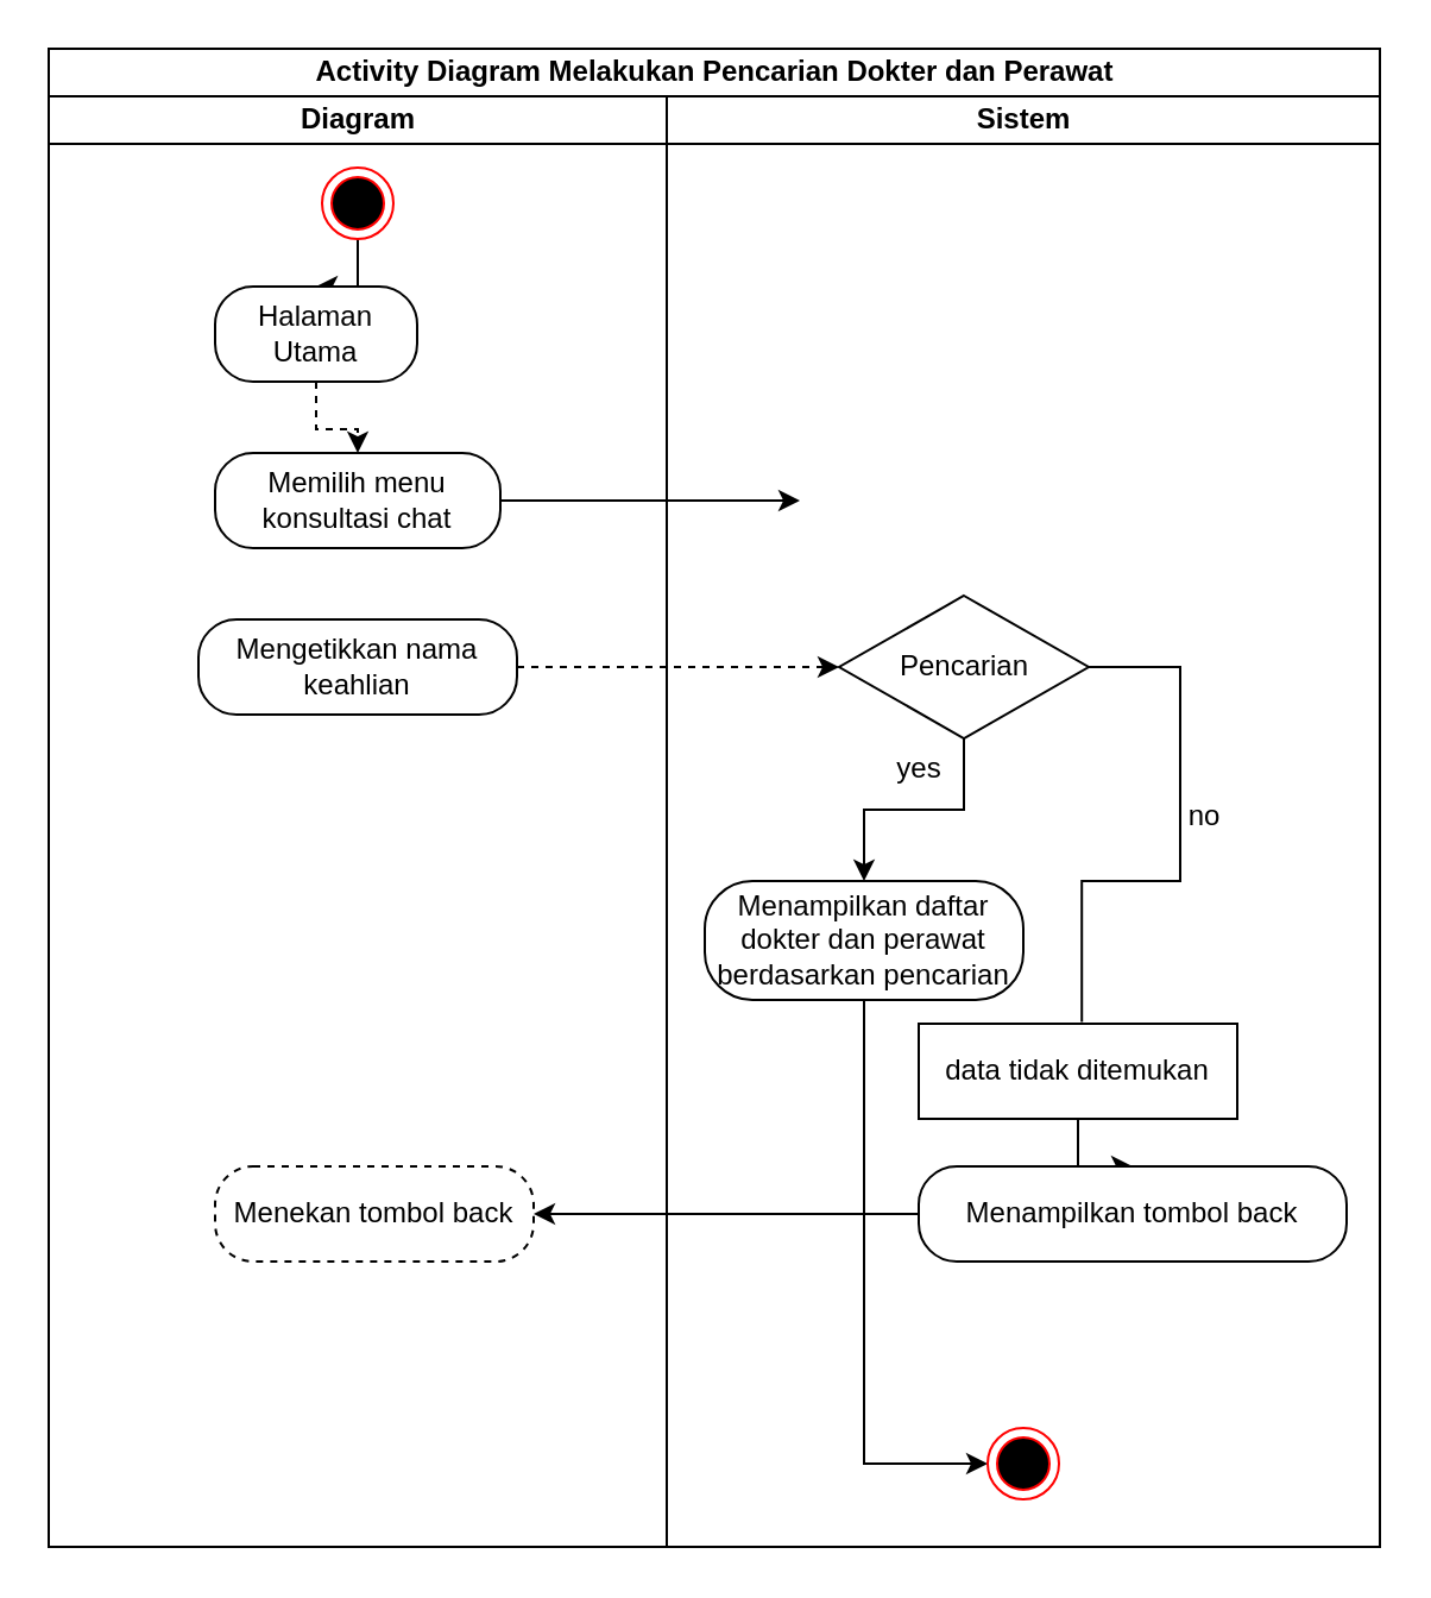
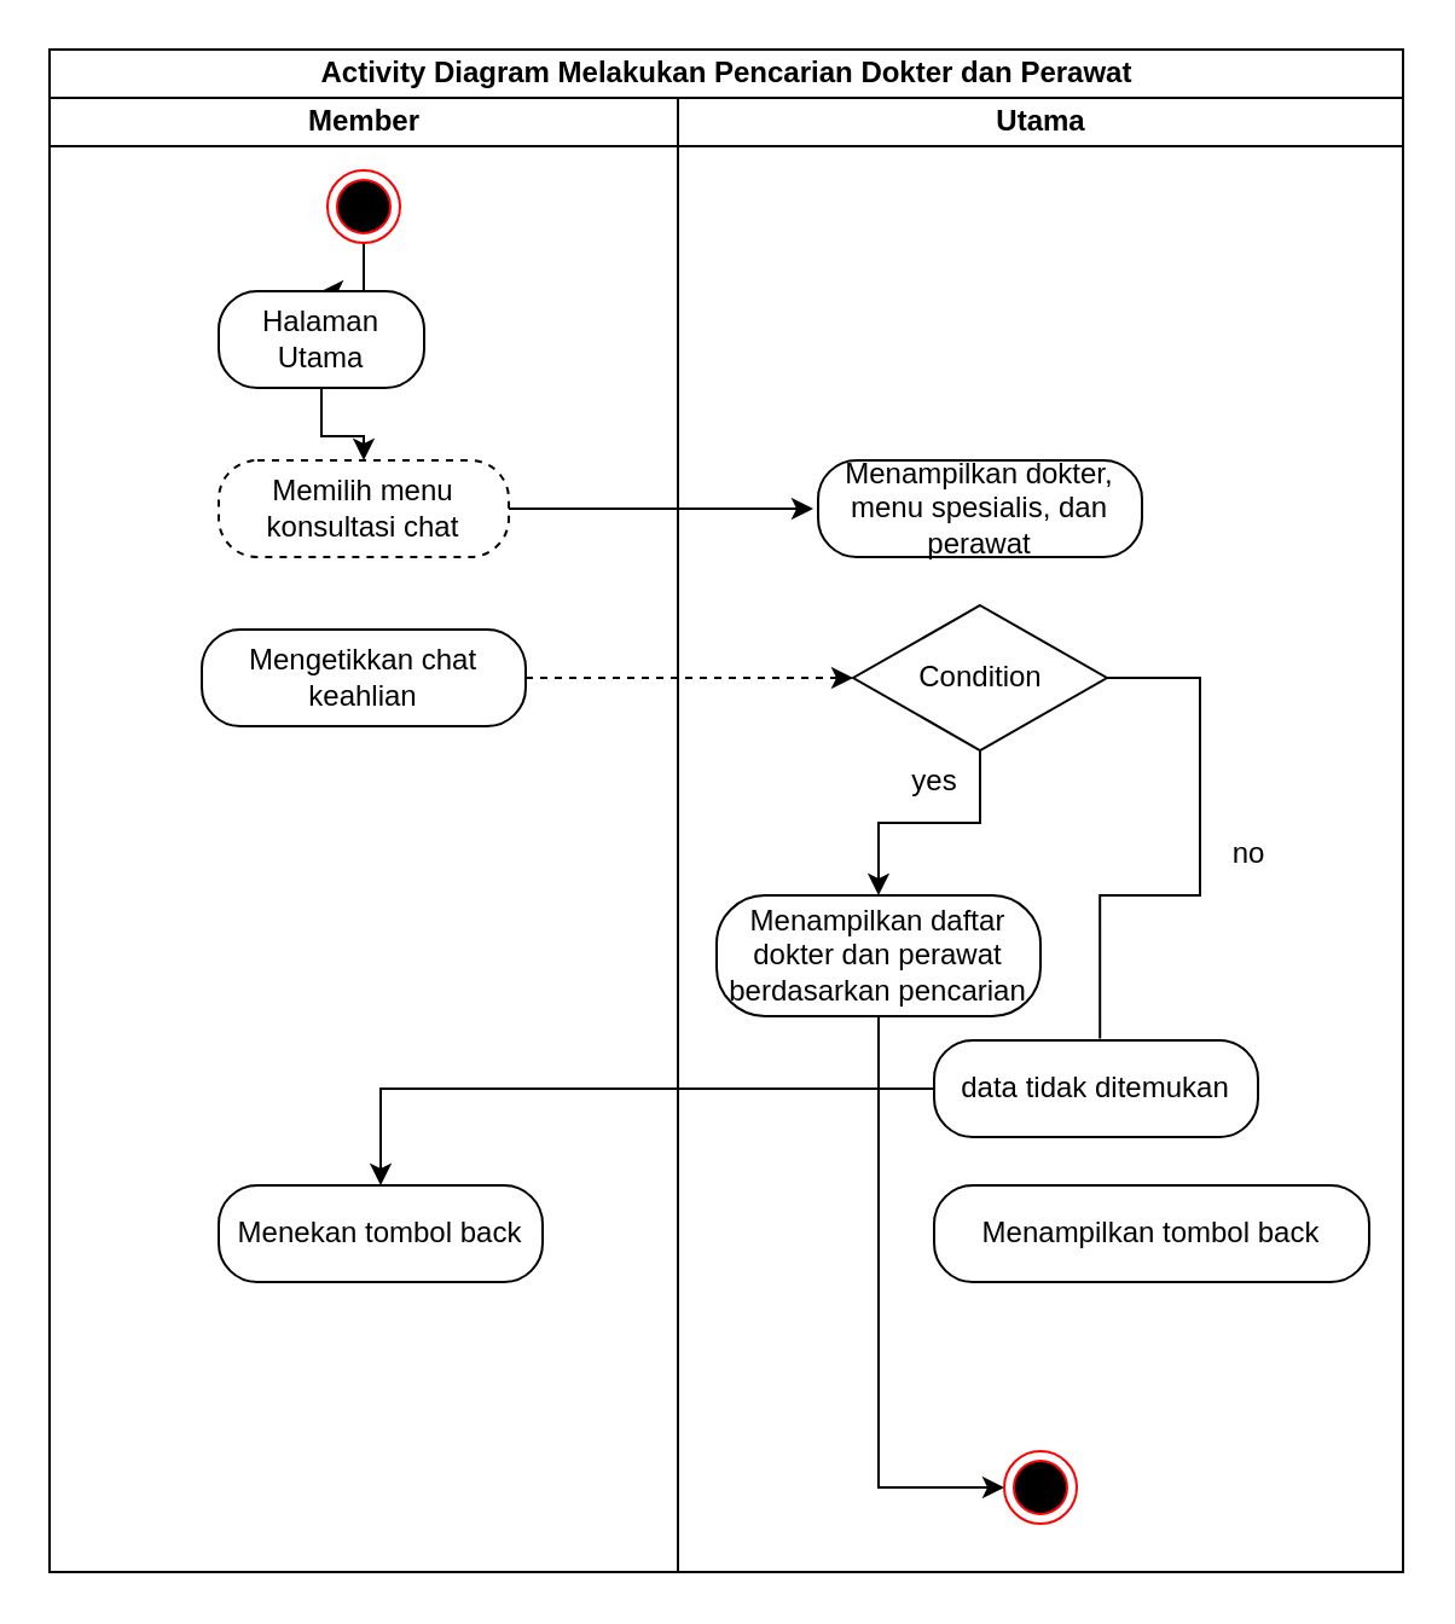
- <mxCell id="3" value="Diagram" style="swimlane;startSize=20;html=1;" parent="2" vertex="1"><mxGeometry y="20" width="260" height="610" as="geometry" /></mxCell>
+ <mxCell id="3" value="Member" style="swimlane;startSize=20;html=1;" parent="2" vertex="1"><mxGeometry y="20" width="260" height="610" as="geometry" /></mxCell>
- <mxCell id="12" value="Sistem" style="swimlane;startSize=20;html=1;" parent="2" vertex="1"><mxGeometry x="260" y="20" width="300" height="610" as="geometry" /></mxCell>
+ <mxCell id="12" value="Utama" style="swimlane;startSize=20;html=1;" parent="2" vertex="1"><mxGeometry x="260" y="20" width="300" height="610" as="geometry" /></mxCell>
- <mxCell id="6" value="" style="edgeStyle=orthogonalEdgeStyle;rounded=0;orthogonalLoop=1;jettySize=auto;html=1;dashed=1;" parent="3" source="7" target="9" edge="1"><mxGeometry relative="1" as="geometry" /></mxCell>
+ <mxCell id="6" value="" style="edgeStyle=orthogonalEdgeStyle;rounded=0;orthogonalLoop=1;jettySize=auto;html=1;" parent="3" source="7" target="9" edge="1"><mxGeometry relative="1" as="geometry" /></mxCell>
- <mxCell id="9" value="Memilih menu konsultasi chat" style="rounded=1;whiteSpace=wrap;html=1;arcSize=40;fontColor=#000000;fillColor=default;strokeColor=default;" parent="3" vertex="1"><mxGeometry x="70" y="150" width="120" height="40" as="geometry" /></mxCell>
+ <mxCell id="9" value="Memilih menu konsultasi chat" style="rounded=1;whiteSpace=wrap;html=1;arcSize=40;fontColor=#000000;fillColor=default;strokeColor=default;dashed=1;" parent="3" vertex="1"><mxGeometry x="70" y="150" width="120" height="40" as="geometry" /></mxCell>
+ <mxCell id="13" value="Menampilkan dokter, menu spesialis, dan perawat" style="rounded=1;whiteSpace=wrap;html=1;arcSize=40;fontColor=#000000;fillColor=default;strokeColor=default;" parent="12" vertex="1"><mxGeometry x="58" y="150" width="134" height="40" as="geometry" /></mxCell>
- <mxCell id="10" value="Mengetikkan nama keahlian" style="rounded=1;whiteSpace=wrap;html=1;arcSize=40;fontColor=#000000;fillColor=default;strokeColor=default;" parent="3" vertex="1"><mxGeometry x="63" y="220" width="134" height="40" as="geometry" /></mxCell>
+ <mxCell id="10" value="Mengetikkan chat keahlian" style="rounded=1;whiteSpace=wrap;html=1;arcSize=40;fontColor=#000000;fillColor=default;strokeColor=default;" parent="3" vertex="1"><mxGeometry x="63" y="220" width="134" height="40" as="geometry" /></mxCell>
- <mxCell id="16" value="Pencarian" style="rhombus;whiteSpace=wrap;html=1;fontColor=#000000;fillColor=default;strokeColor=default;" parent="12" vertex="1"><mxGeometry x="72.5" y="210" width="105" height="60" as="geometry" /></mxCell>
+ <mxCell id="16" value="Condition" style="rhombus;whiteSpace=wrap;html=1;fontColor=#000000;fillColor=default;strokeColor=default;" parent="12" vertex="1"><mxGeometry x="72.5" y="210" width="105" height="60" as="geometry" /></mxCell>
- <mxCell id="26" value="no" style="text;html=1;align=center;verticalAlign=middle;resizable=0;points=[];autosize=1;strokeColor=none;fillColor=none;" parent="1" vertex="1"><mxGeometry x="486" y="328" width="40" height="30" as="geometry" /></mxCell>
+ <mxCell id="26" value="no" style="text;html=1;align=center;verticalAlign=middle;resizable=0;points=[];autosize=1;strokeColor=none;fillColor=none;" parent="1" vertex="1"><mxGeometry x="496" y="338" width="40" height="30" as="geometry" /></mxCell>
- <mxCell id="20" value="data tidak ditemukan" style="whiteSpace=wrap;html=1;arcSize=40;fontColor=#000000;fillColor=default;strokeColor=default;rounded=0;" parent="12" vertex="1"><mxGeometry x="106" y="390" width="134" height="40" as="geometry" /></mxCell>
+ <mxCell id="20" value="data tidak ditemukan" style="rounded=1;whiteSpace=wrap;html=1;arcSize=40;fontColor=#000000;fillColor=default;strokeColor=default;" parent="12" vertex="1"><mxGeometry x="106" y="390" width="134" height="40" as="geometry" /></mxCell>
- <mxCell id="19" value="" style="edgeStyle=orthogonalEdgeStyle;rounded=0;orthogonalLoop=1;jettySize=auto;html=1;" parent="12" source="20" target="21" edge="1"><mxGeometry relative="1" as="geometry" /></mxCell>
+ <mxCell id="19" value="" style="edgeStyle=orthogonalEdgeStyle;rounded=0;orthogonalLoop=1;jettySize=auto;html=1;" parent="12" source="20" target="11" edge="1"><mxGeometry relative="1" as="geometry" /></mxCell>
- <mxCell id="11" value="Menekan tombol back" style="rounded=1;whiteSpace=wrap;html=1;arcSize=40;fontColor=#000000;fillColor=default;strokeColor=default;dashed=1;" parent="3" vertex="1"><mxGeometry x="70" y="450" width="134" height="40" as="geometry" /></mxCell>
+ <mxCell id="11" value="Menekan tombol back" style="rounded=1;whiteSpace=wrap;html=1;arcSize=40;fontColor=#000000;fillColor=default;strokeColor=default;" parent="3" vertex="1"><mxGeometry x="70" y="450" width="134" height="40" as="geometry" /></mxCell>
- <mxCell id="24" style="edgeStyle=orthogonalEdgeStyle;rounded=0;orthogonalLoop=1;jettySize=auto;html=1;" parent="2" source="21" target="11" edge="1"><mxGeometry relative="1" as="geometry" /></mxCell>
